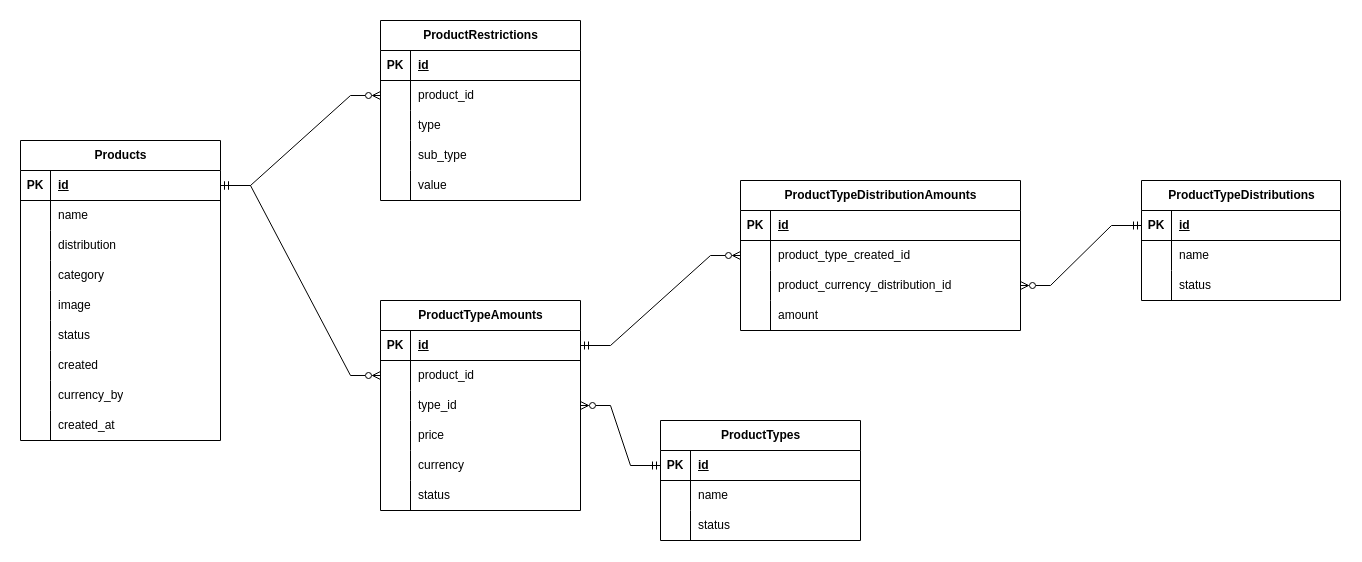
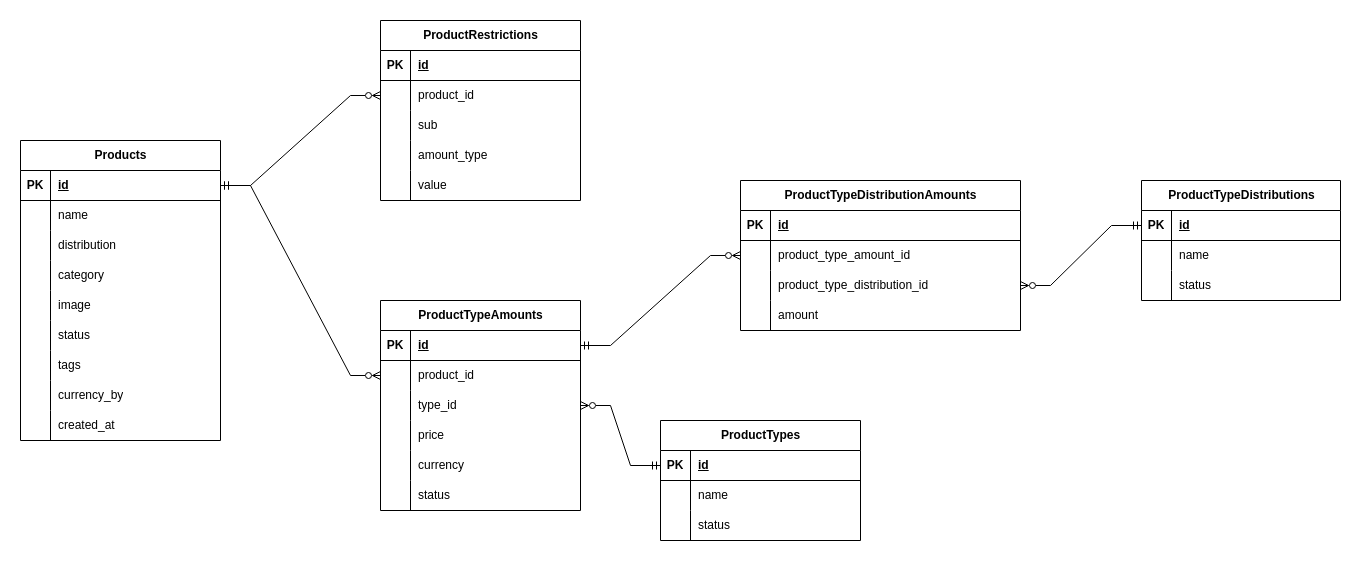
- <mxCell id="39" value="type" style="shape=partialRectangle;connectable=0;fillColor=none;top=0;left=0;bottom=0;right=0;align=left;spacingLeft=6;overflow=hidden;whiteSpace=wrap;html=1;" vertex="1" parent="37"><mxGeometry x="30" width="170" height="30" as="geometry"><mxRectangle width="170" height="30" as="alternateBounds" /></mxGeometry></mxCell>
+ <mxCell id="39" value="sub" style="shape=partialRectangle;connectable=0;fillColor=none;top=0;left=0;bottom=0;right=0;align=left;spacingLeft=6;overflow=hidden;whiteSpace=wrap;html=1;" vertex="1" parent="37"><mxGeometry x="30" width="170" height="30" as="geometry"><mxRectangle width="170" height="30" as="alternateBounds" /></mxGeometry></mxCell>
- <mxCell id="42" value="sub_type" style="shape=partialRectangle;connectable=0;fillColor=none;top=0;left=0;bottom=0;right=0;align=left;spacingLeft=6;overflow=hidden;whiteSpace=wrap;html=1;" vertex="1" parent="40"><mxGeometry x="30" width="170" height="30" as="geometry"><mxRectangle width="170" height="30" as="alternateBounds" /></mxGeometry></mxCell>
+ <mxCell id="42" value="amount_type" style="shape=partialRectangle;connectable=0;fillColor=none;top=0;left=0;bottom=0;right=0;align=left;spacingLeft=6;overflow=hidden;whiteSpace=wrap;html=1;" vertex="1" parent="40"><mxGeometry x="30" width="170" height="30" as="geometry"><mxRectangle width="170" height="30" as="alternateBounds" /></mxGeometry></mxCell>
- <mxCell id="84" value="product_type_created_id" style="shape=partialRectangle;connectable=0;fillColor=none;top=0;left=0;bottom=0;right=0;align=left;spacingLeft=6;overflow=hidden;whiteSpace=wrap;html=1;" vertex="1" parent="82"><mxGeometry x="30" width="250" height="30" as="geometry"><mxRectangle width="250" height="30" as="alternateBounds" /></mxGeometry></mxCell>
+ <mxCell id="84" value="product_type_amount_id" style="shape=partialRectangle;connectable=0;fillColor=none;top=0;left=0;bottom=0;right=0;align=left;spacingLeft=6;overflow=hidden;whiteSpace=wrap;html=1;" vertex="1" parent="82"><mxGeometry x="30" width="250" height="30" as="geometry"><mxRectangle width="250" height="30" as="alternateBounds" /></mxGeometry></mxCell>
- <mxCell id="87" value="product_currency_distribution_id" style="shape=partialRectangle;connectable=0;fillColor=none;top=0;left=0;bottom=0;right=0;align=left;spacingLeft=6;overflow=hidden;whiteSpace=wrap;html=1;" vertex="1" parent="85"><mxGeometry x="30" width="250" height="30" as="geometry"><mxRectangle width="250" height="30" as="alternateBounds" /></mxGeometry></mxCell>
+ <mxCell id="87" value="product_type_distribution_id" style="shape=partialRectangle;connectable=0;fillColor=none;top=0;left=0;bottom=0;right=0;align=left;spacingLeft=6;overflow=hidden;whiteSpace=wrap;html=1;" vertex="1" parent="85"><mxGeometry x="30" width="250" height="30" as="geometry"><mxRectangle width="250" height="30" as="alternateBounds" /></mxGeometry></mxCell>
- <mxCell id="23" value="created" style="shape=partialRectangle;connectable=0;fillColor=none;top=0;left=0;bottom=0;right=0;align=left;spacingLeft=6;overflow=hidden;whiteSpace=wrap;html=1;" vertex="1" parent="21"><mxGeometry x="30" width="170" height="30" as="geometry"><mxRectangle width="170" height="30" as="alternateBounds" /></mxGeometry></mxCell>
+ <mxCell id="23" value="tags" style="shape=partialRectangle;connectable=0;fillColor=none;top=0;left=0;bottom=0;right=0;align=left;spacingLeft=6;overflow=hidden;whiteSpace=wrap;html=1;" vertex="1" parent="21"><mxGeometry x="30" width="170" height="30" as="geometry"><mxRectangle width="170" height="30" as="alternateBounds" /></mxGeometry></mxCell>
